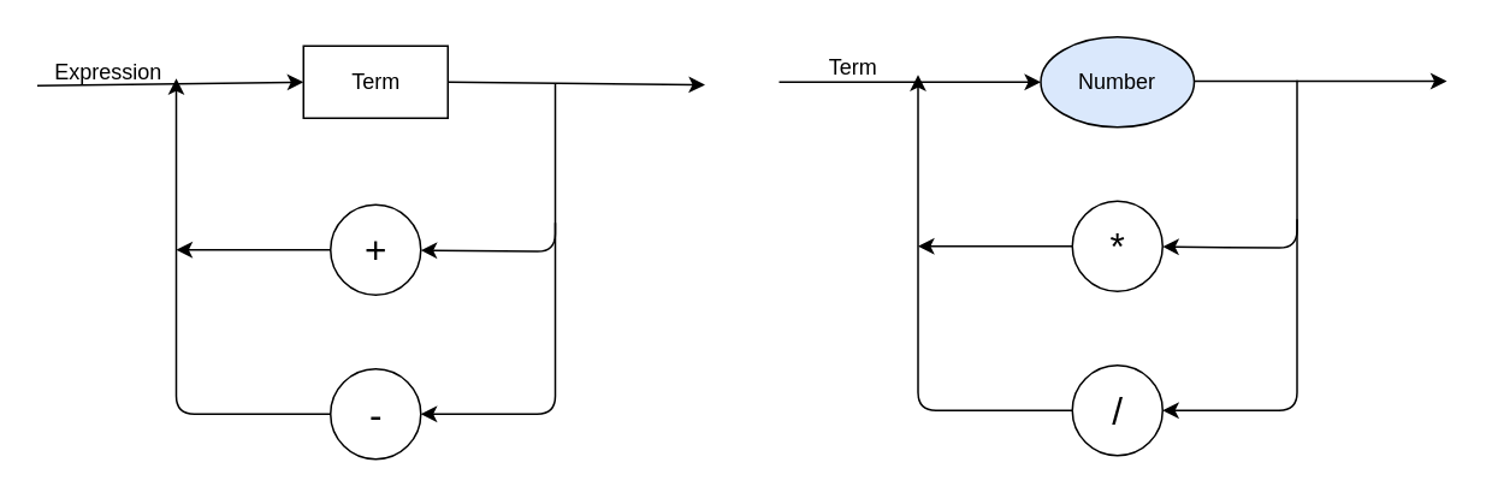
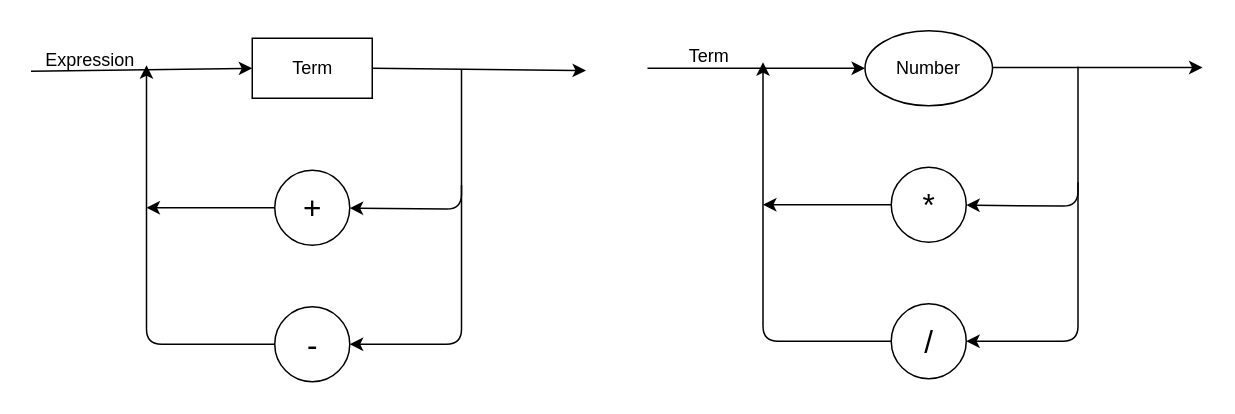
- <mxCell id="2" value="Number" style="ellipse;whiteSpace=wrap;html=1;fillColor=#dae8fc;" vertex="1" parent="1"><mxGeometry x="576" y="20" width="85" height="50" as="geometry" /></mxCell>
+ <mxCell id="2" value="Number" style="ellipse;whiteSpace=wrap;html=1;" vertex="1" parent="1"><mxGeometry x="576" y="20" width="85" height="50" as="geometry" /></mxCell>
